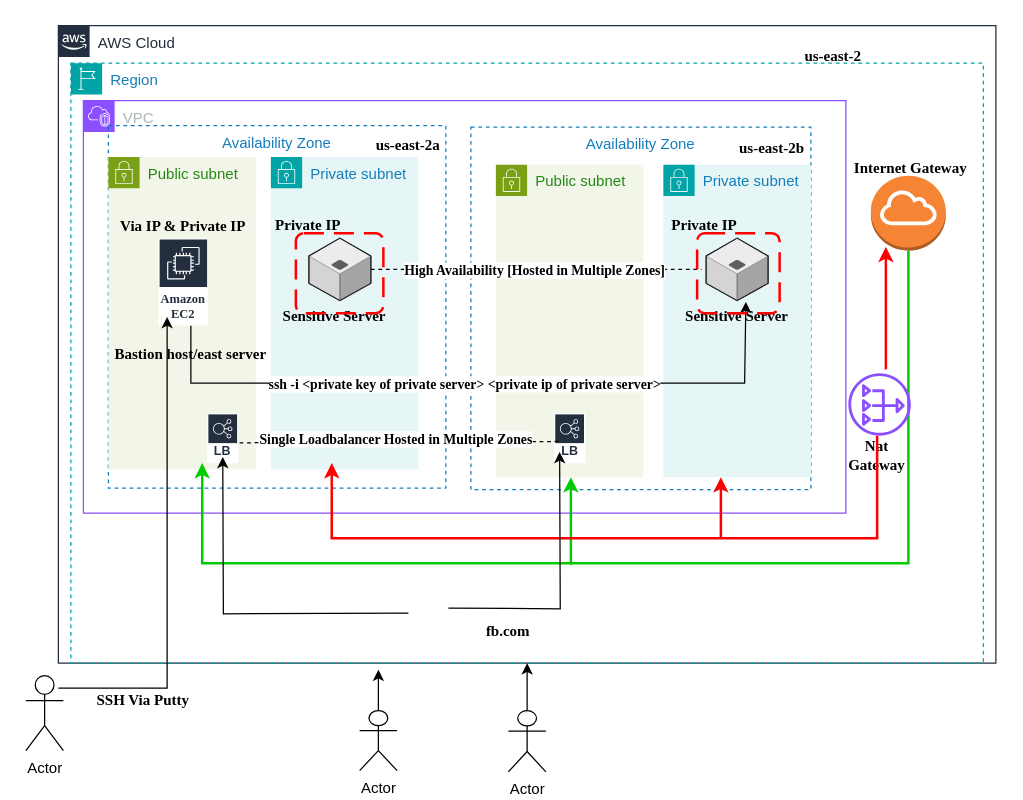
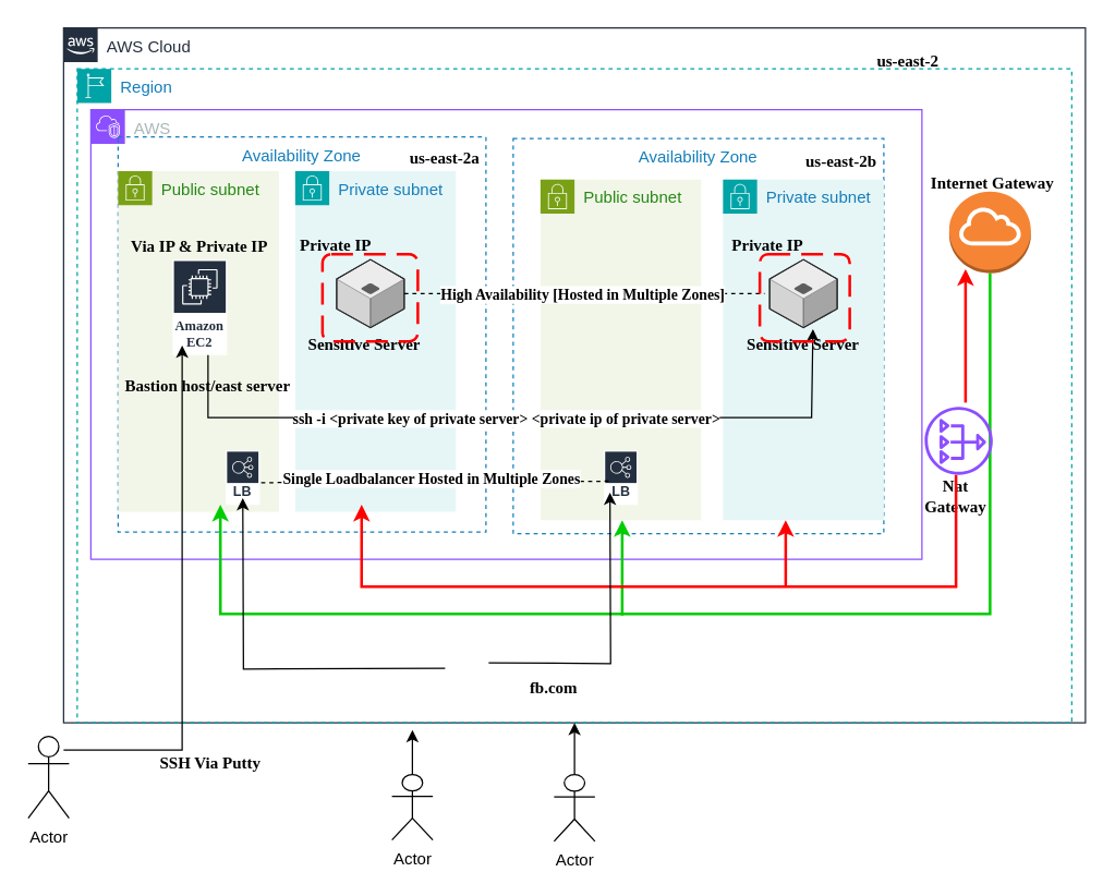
- <mxCell id="4" value="VPC" style="points=[[0,0],[0.25,0],[0.5,0],[0.75,0],[1,0],[1,0.25],[1,0.5],[1,0.75],[1,1],[0.75,1],[0.5,1],[0.25,1],[0,1],[0,0.75],[0,0.5],[0,0.25]];outlineConnect=0;gradientColor=none;html=1;whiteSpace=wrap;fontSize=12;fontStyle=0;container=1;pointerEvents=0;collapsible=0;recursiveResize=0;shape=mxgraph.aws4.group;grIcon=mxgraph.aws4.group_vpc2;strokeColor=#8C4FFF;fillColor=none;verticalAlign=top;align=left;spacingLeft=30;fontColor=#AAB7B8;dashed=0;" vertex="1" parent="2"><mxGeometry x="20" y="60" width="610" height="330" as="geometry" /></mxCell>
+ <mxCell id="4" value="AWS" style="points=[[0,0],[0.25,0],[0.5,0],[0.75,0],[1,0],[1,0.25],[1,0.5],[1,0.75],[1,1],[0.75,1],[0.5,1],[0.25,1],[0,1],[0,0.75],[0,0.5],[0,0.25]];outlineConnect=0;gradientColor=none;html=1;whiteSpace=wrap;fontSize=12;fontStyle=0;container=1;pointerEvents=0;collapsible=0;recursiveResize=0;shape=mxgraph.aws4.group;grIcon=mxgraph.aws4.group_vpc2;strokeColor=#8C4FFF;fillColor=none;verticalAlign=top;align=left;spacingLeft=30;fontColor=#AAB7B8;dashed=0;" vertex="1" parent="2"><mxGeometry x="20" y="60" width="610" height="330" as="geometry" /></mxCell>
- <mxCell id="45" value="SSH Via Putty" style="text;html=1;align=center;verticalAlign=middle;whiteSpace=wrap;rounded=0;fontFamily=Times New Roman;fontStyle=1" vertex="1" parent="1"><mxGeometry x="69" y="545" width="90" height="30" as="geometry" /></mxCell>
+ <mxCell id="45" value="SSH Via Putty" style="text;html=1;align=center;verticalAlign=middle;whiteSpace=wrap;rounded=0;fontFamily=Times New Roman;fontStyle=1" vertex="1" parent="1"><mxGeometry x="109" y="545" width="90" height="30" as="geometry" /></mxCell>
